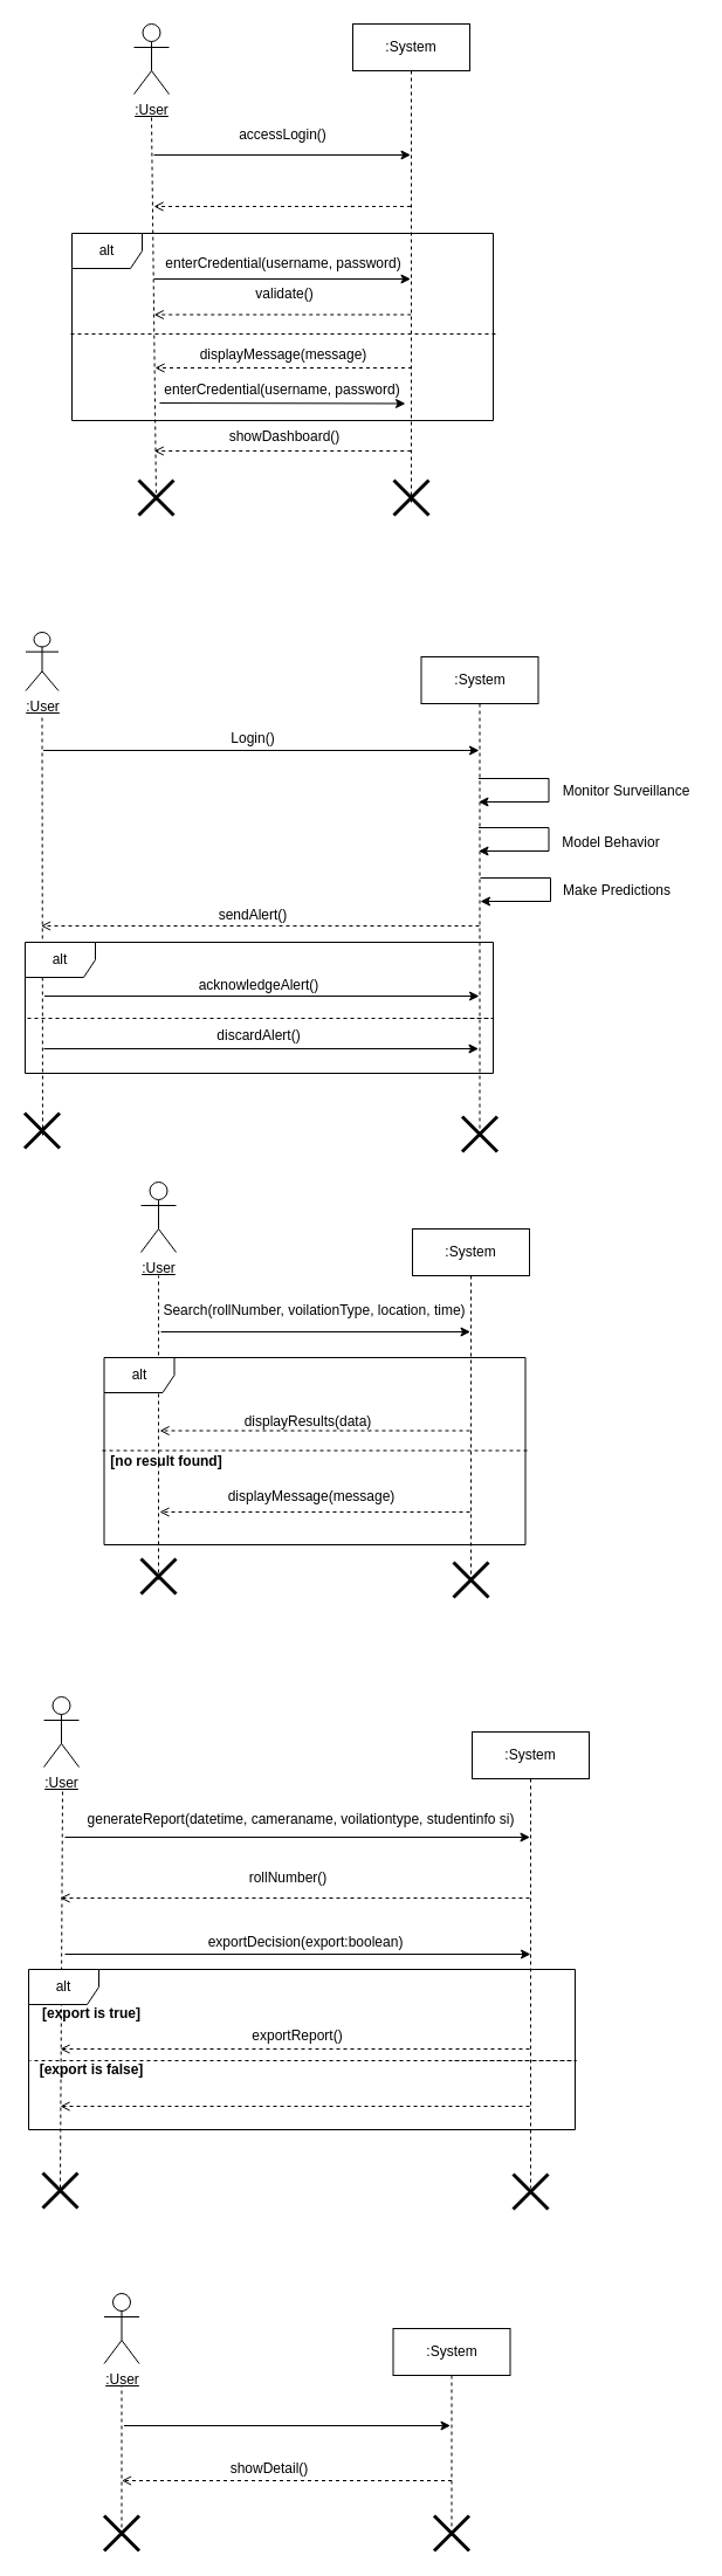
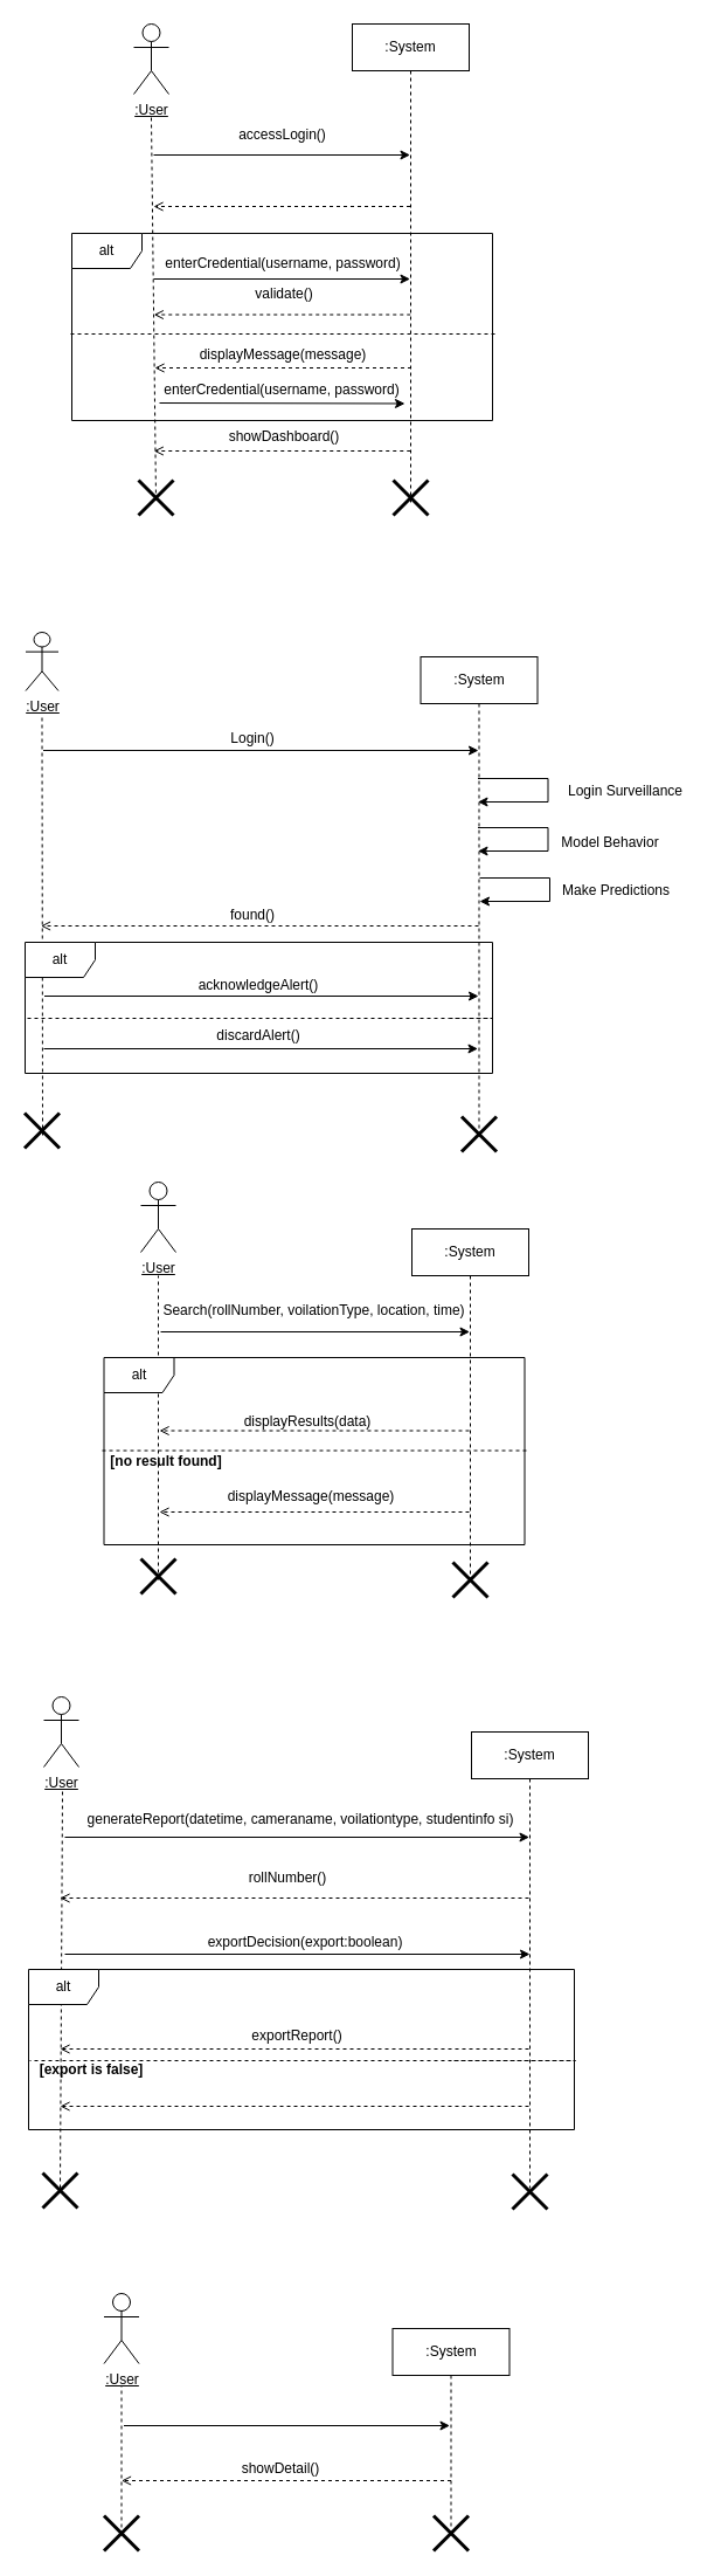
- <mxCell id="23" value="Monitor Surveillance" style="text;html=1;align=center;verticalAlign=middle;whiteSpace=wrap;rounded=0;" parent="1" vertex="1"><mxGeometry x="475" y="661" width="120" height="30" as="geometry" /></mxCell>
+ <mxCell id="23" value="Login Surveillance" style="text;html=1;align=center;verticalAlign=middle;whiteSpace=wrap;rounded=0;" parent="1" vertex="1"><mxGeometry x="475" y="661" width="120" height="30" as="geometry" /></mxCell>
- <mxCell id="27" value="sendAlert()" style="text;html=1;align=center;verticalAlign=middle;whiteSpace=wrap;rounded=0;" parent="1" vertex="1"><mxGeometry x="156" y="767" width="120" height="30" as="geometry" /></mxCell>
+ <mxCell id="27" value="found()" style="text;html=1;align=center;verticalAlign=middle;whiteSpace=wrap;rounded=0;" parent="1" vertex="1"><mxGeometry x="156" y="767" width="120" height="30" as="geometry" /></mxCell>
- <mxCell id="71" value="&lt;b&gt;[export is true]&lt;/b&gt;" style="text;html=1;align=center;verticalAlign=middle;whiteSpace=wrap;rounded=0;" parent="1" vertex="1"><mxGeometry x="33" y="1711" width="90" height="20" as="geometry" /></mxCell>
- <mxCell id="67" value="showDetail()" style="text;html=1;align=center;verticalAlign=middle;whiteSpace=wrap;rounded=0;" parent="1" vertex="1"><mxGeometry x="200" y="2095" width="60" height="30" as="geometry" /></mxCell>
+ <mxCell id="67" value="showDetail()" style="text;html=1;align=center;verticalAlign=middle;whiteSpace=wrap;rounded=0;" parent="1" vertex="1"><mxGeometry x="210" y="2095" width="60" height="30" as="geometry" /></mxCell>
